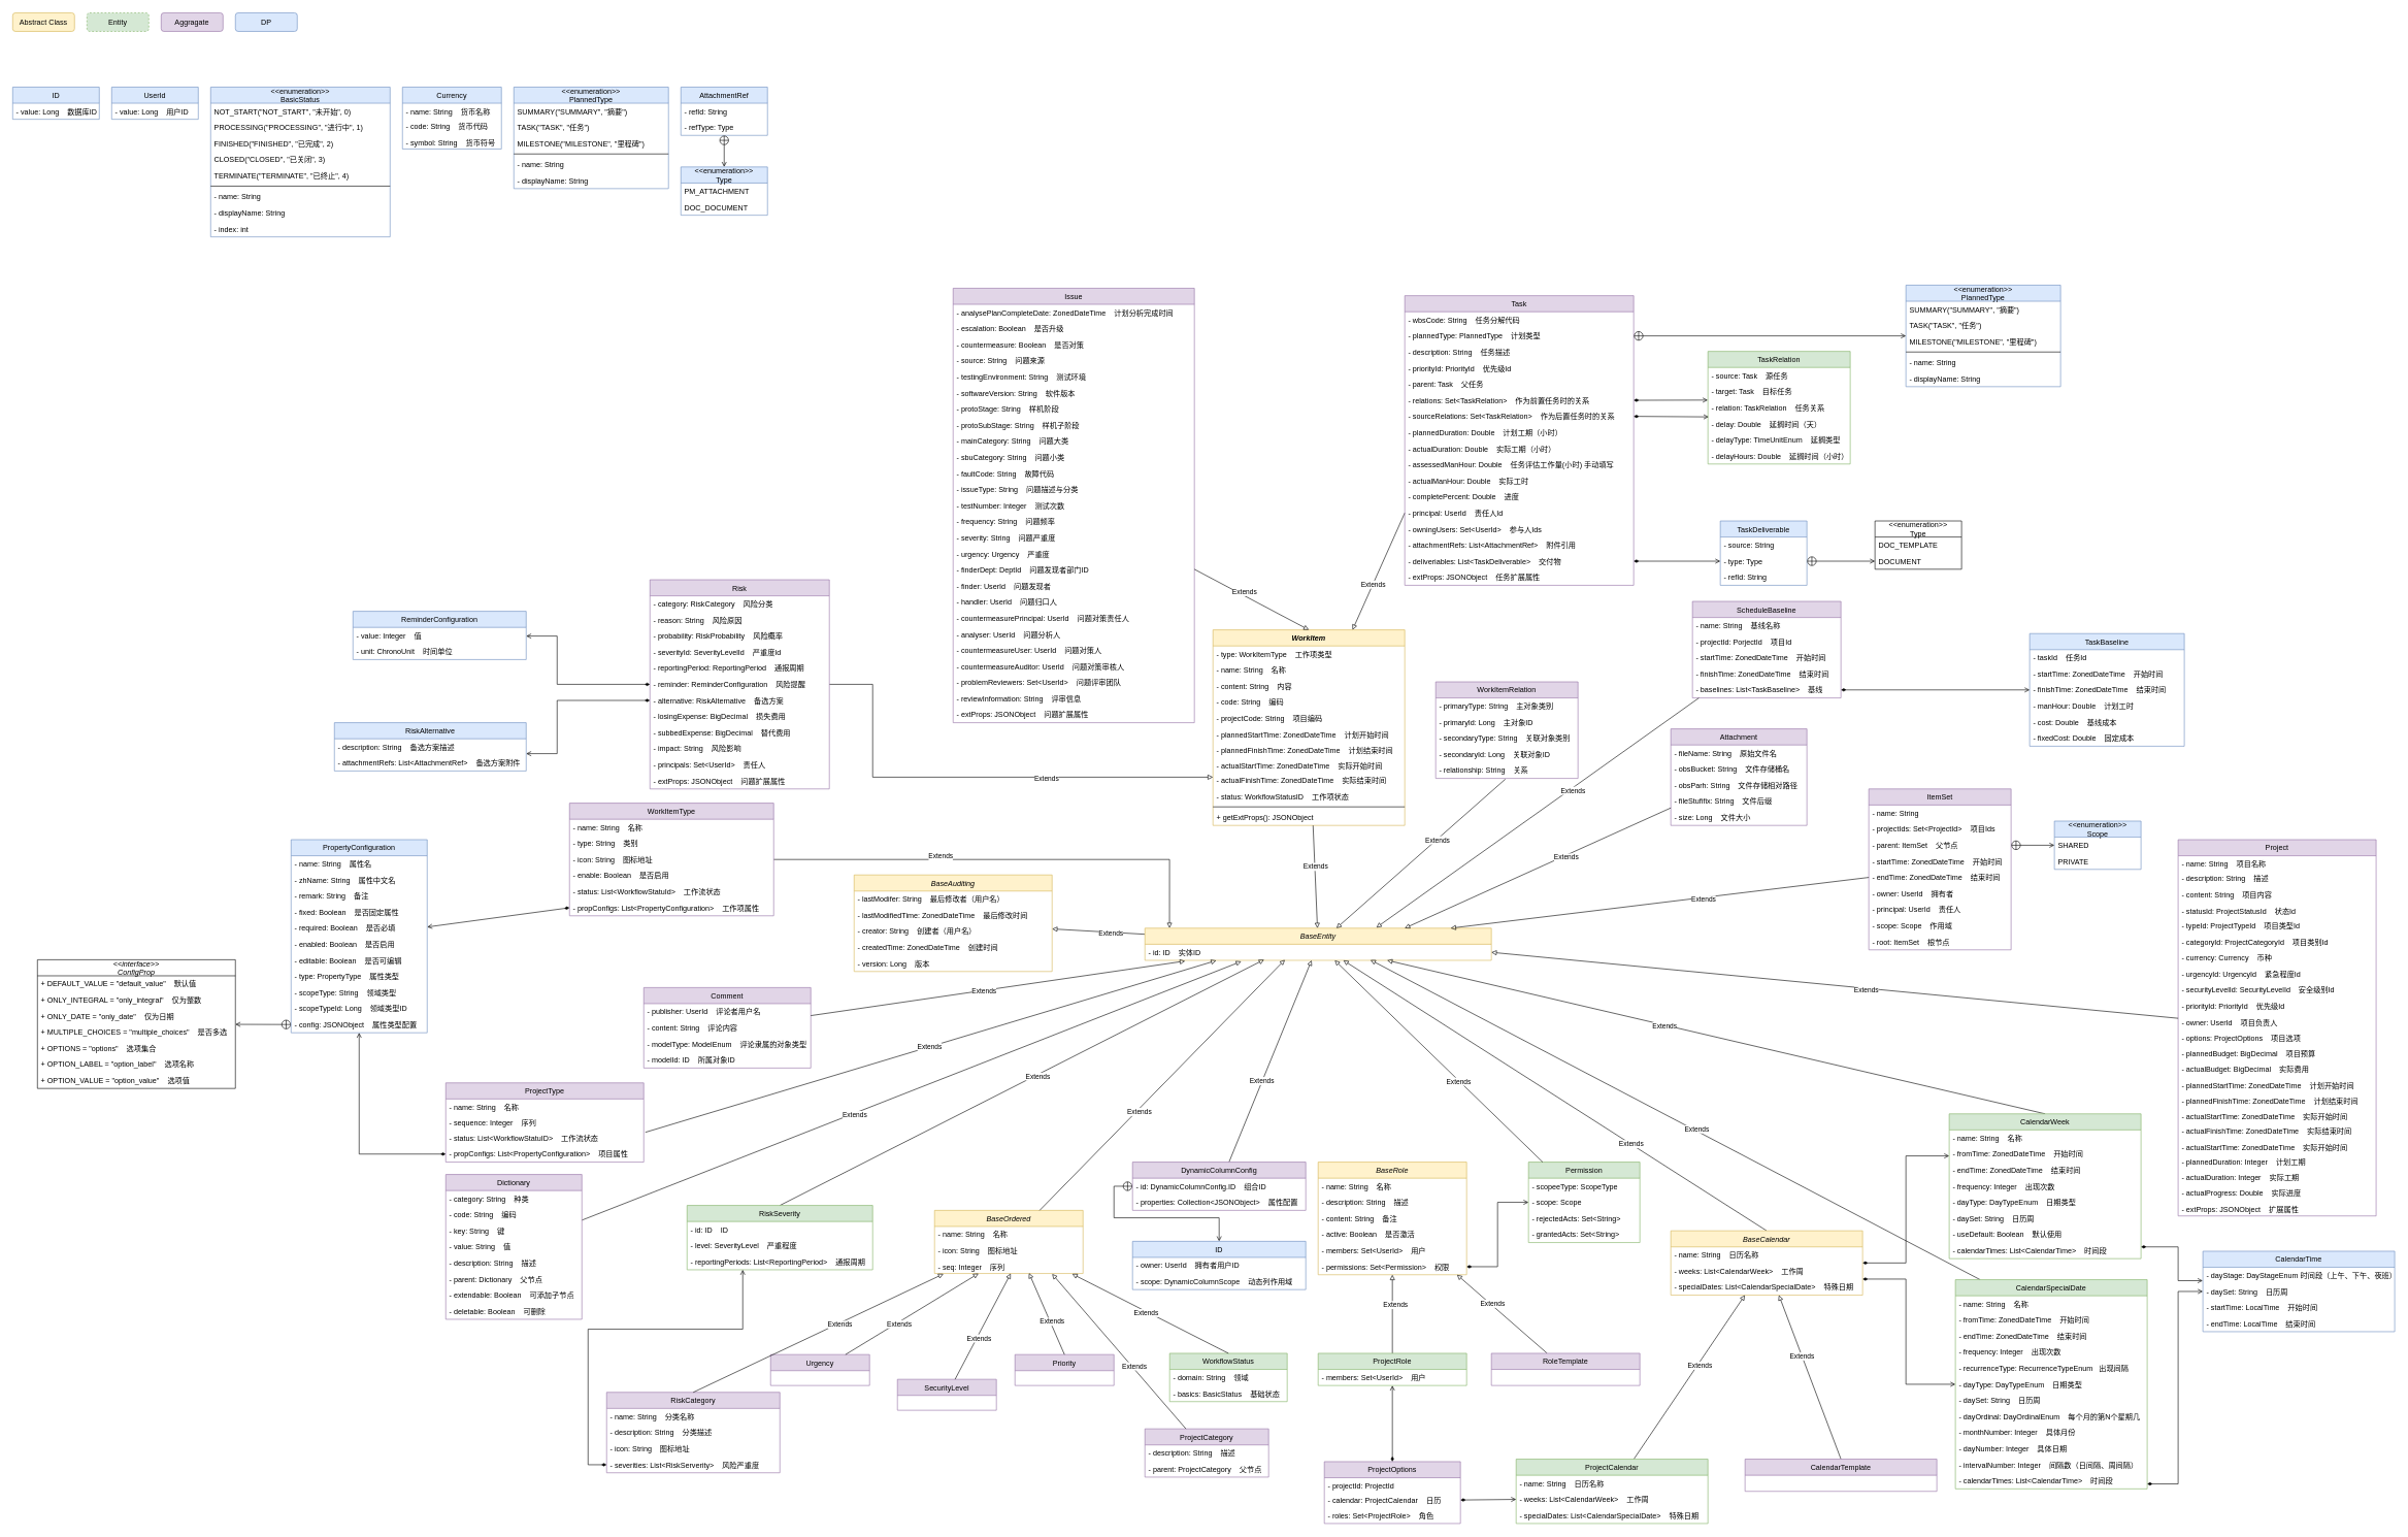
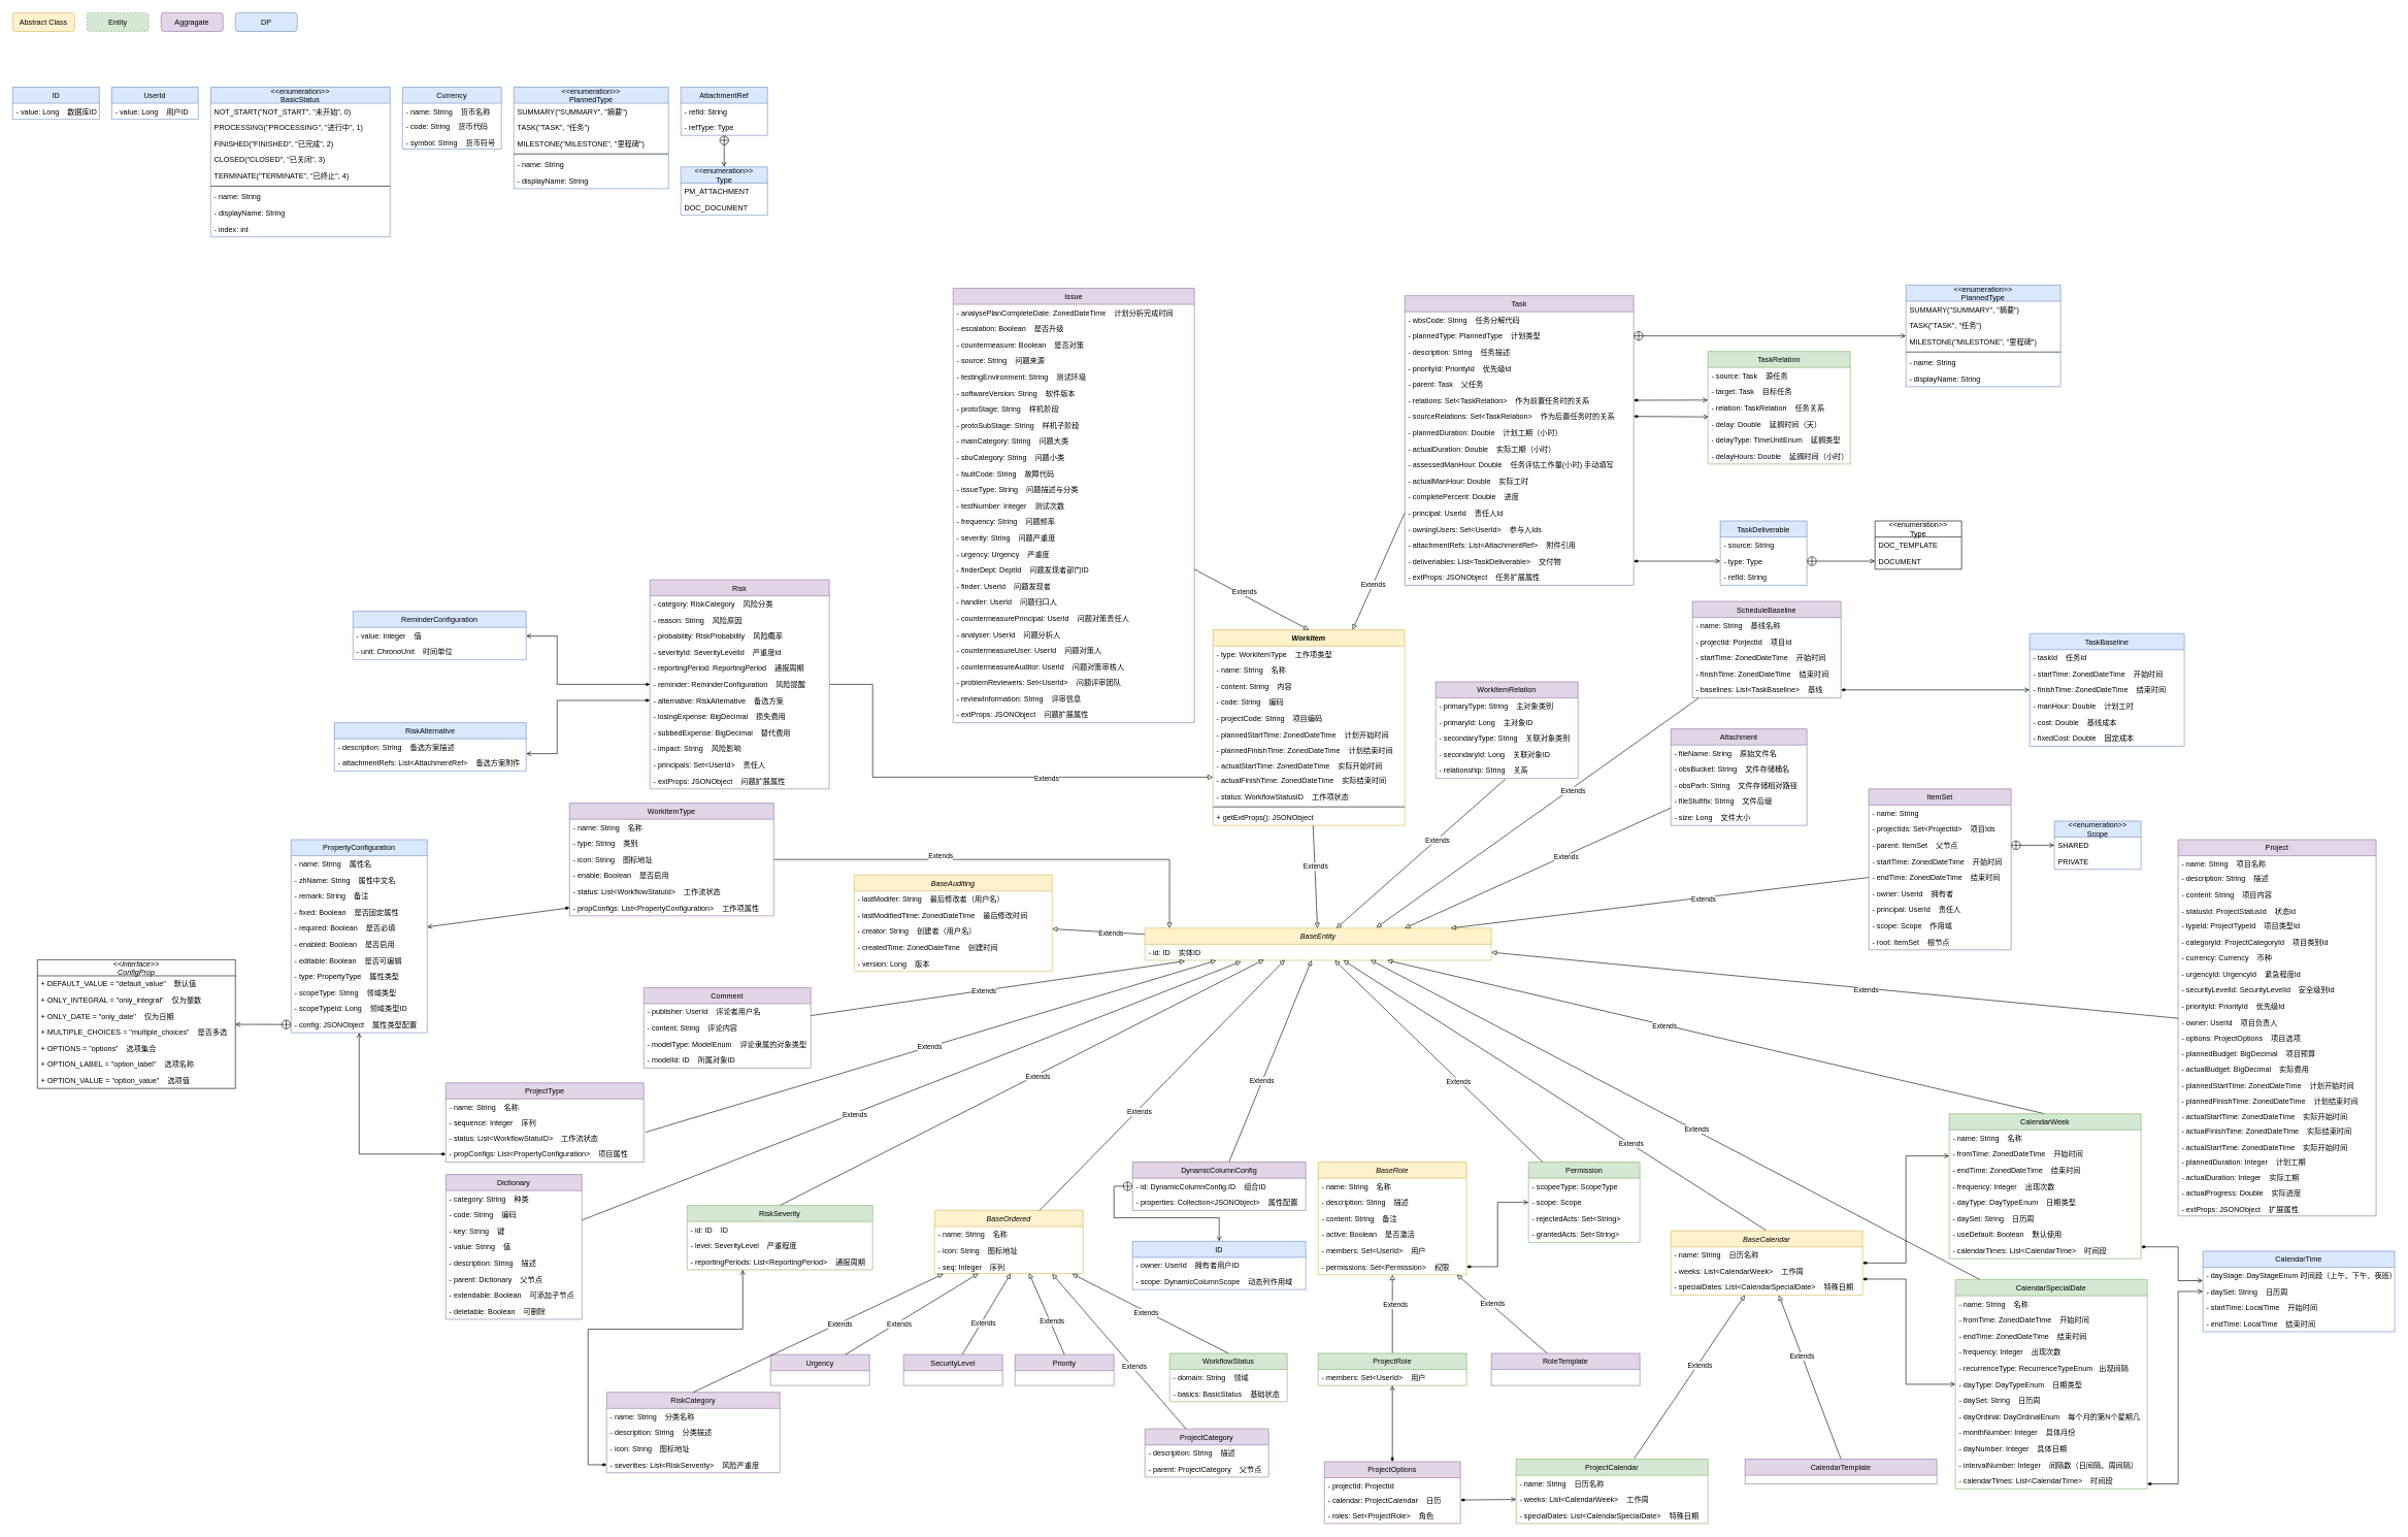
- <mxCell id="47" value="SecurityLevel" style="swimlane;fontStyle=0;childLayout=stackLayout;horizontal=1;startSize=26;fillColor=#e1d5e7;horizontalStack=0;resizeParent=1;resizeParentMax=0;resizeLast=0;collapsible=1;marginBottom=0;strokeColor=#9673a6;" parent="1" vertex="1"><mxGeometry x="1450" y="2228" width="160" height="50" as="geometry" /></mxCell>
+ <mxCell id="47" value="SecurityLevel" style="swimlane;fontStyle=0;childLayout=stackLayout;horizontal=1;startSize=26;fillColor=#e1d5e7;horizontalStack=0;resizeParent=1;resizeParentMax=0;resizeLast=0;collapsible=1;marginBottom=0;strokeColor=#9673a6;" parent="1" vertex="1"><mxGeometry x="1460" y="2188" width="160" height="50" as="geometry" /></mxCell>
- <mxCell id="387" value="CalendarTemplate" style="swimlane;fontStyle=0;childLayout=stackLayout;horizontal=1;startSize=26;fillColor=#e1d5e7;horizontalStack=0;resizeParent=1;resizeParentMax=0;resizeLast=0;collapsible=1;marginBottom=0;strokeColor=#9673a6;" parent="1" vertex="1"><mxGeometry x="2820" y="2357" width="310" height="52" as="geometry" /></mxCell>
+ <mxCell id="387" value="CalendarTemplate" style="swimlane;fontStyle=0;childLayout=stackLayout;horizontal=1;startSize=26;fillColor=#e1d5e7;horizontalStack=0;resizeParent=1;resizeParentMax=0;resizeLast=0;collapsible=1;marginBottom=0;strokeColor=#9673a6;" parent="1" vertex="1"><mxGeometry x="2820" y="2357" width="310" height="40" as="geometry" /></mxCell>
